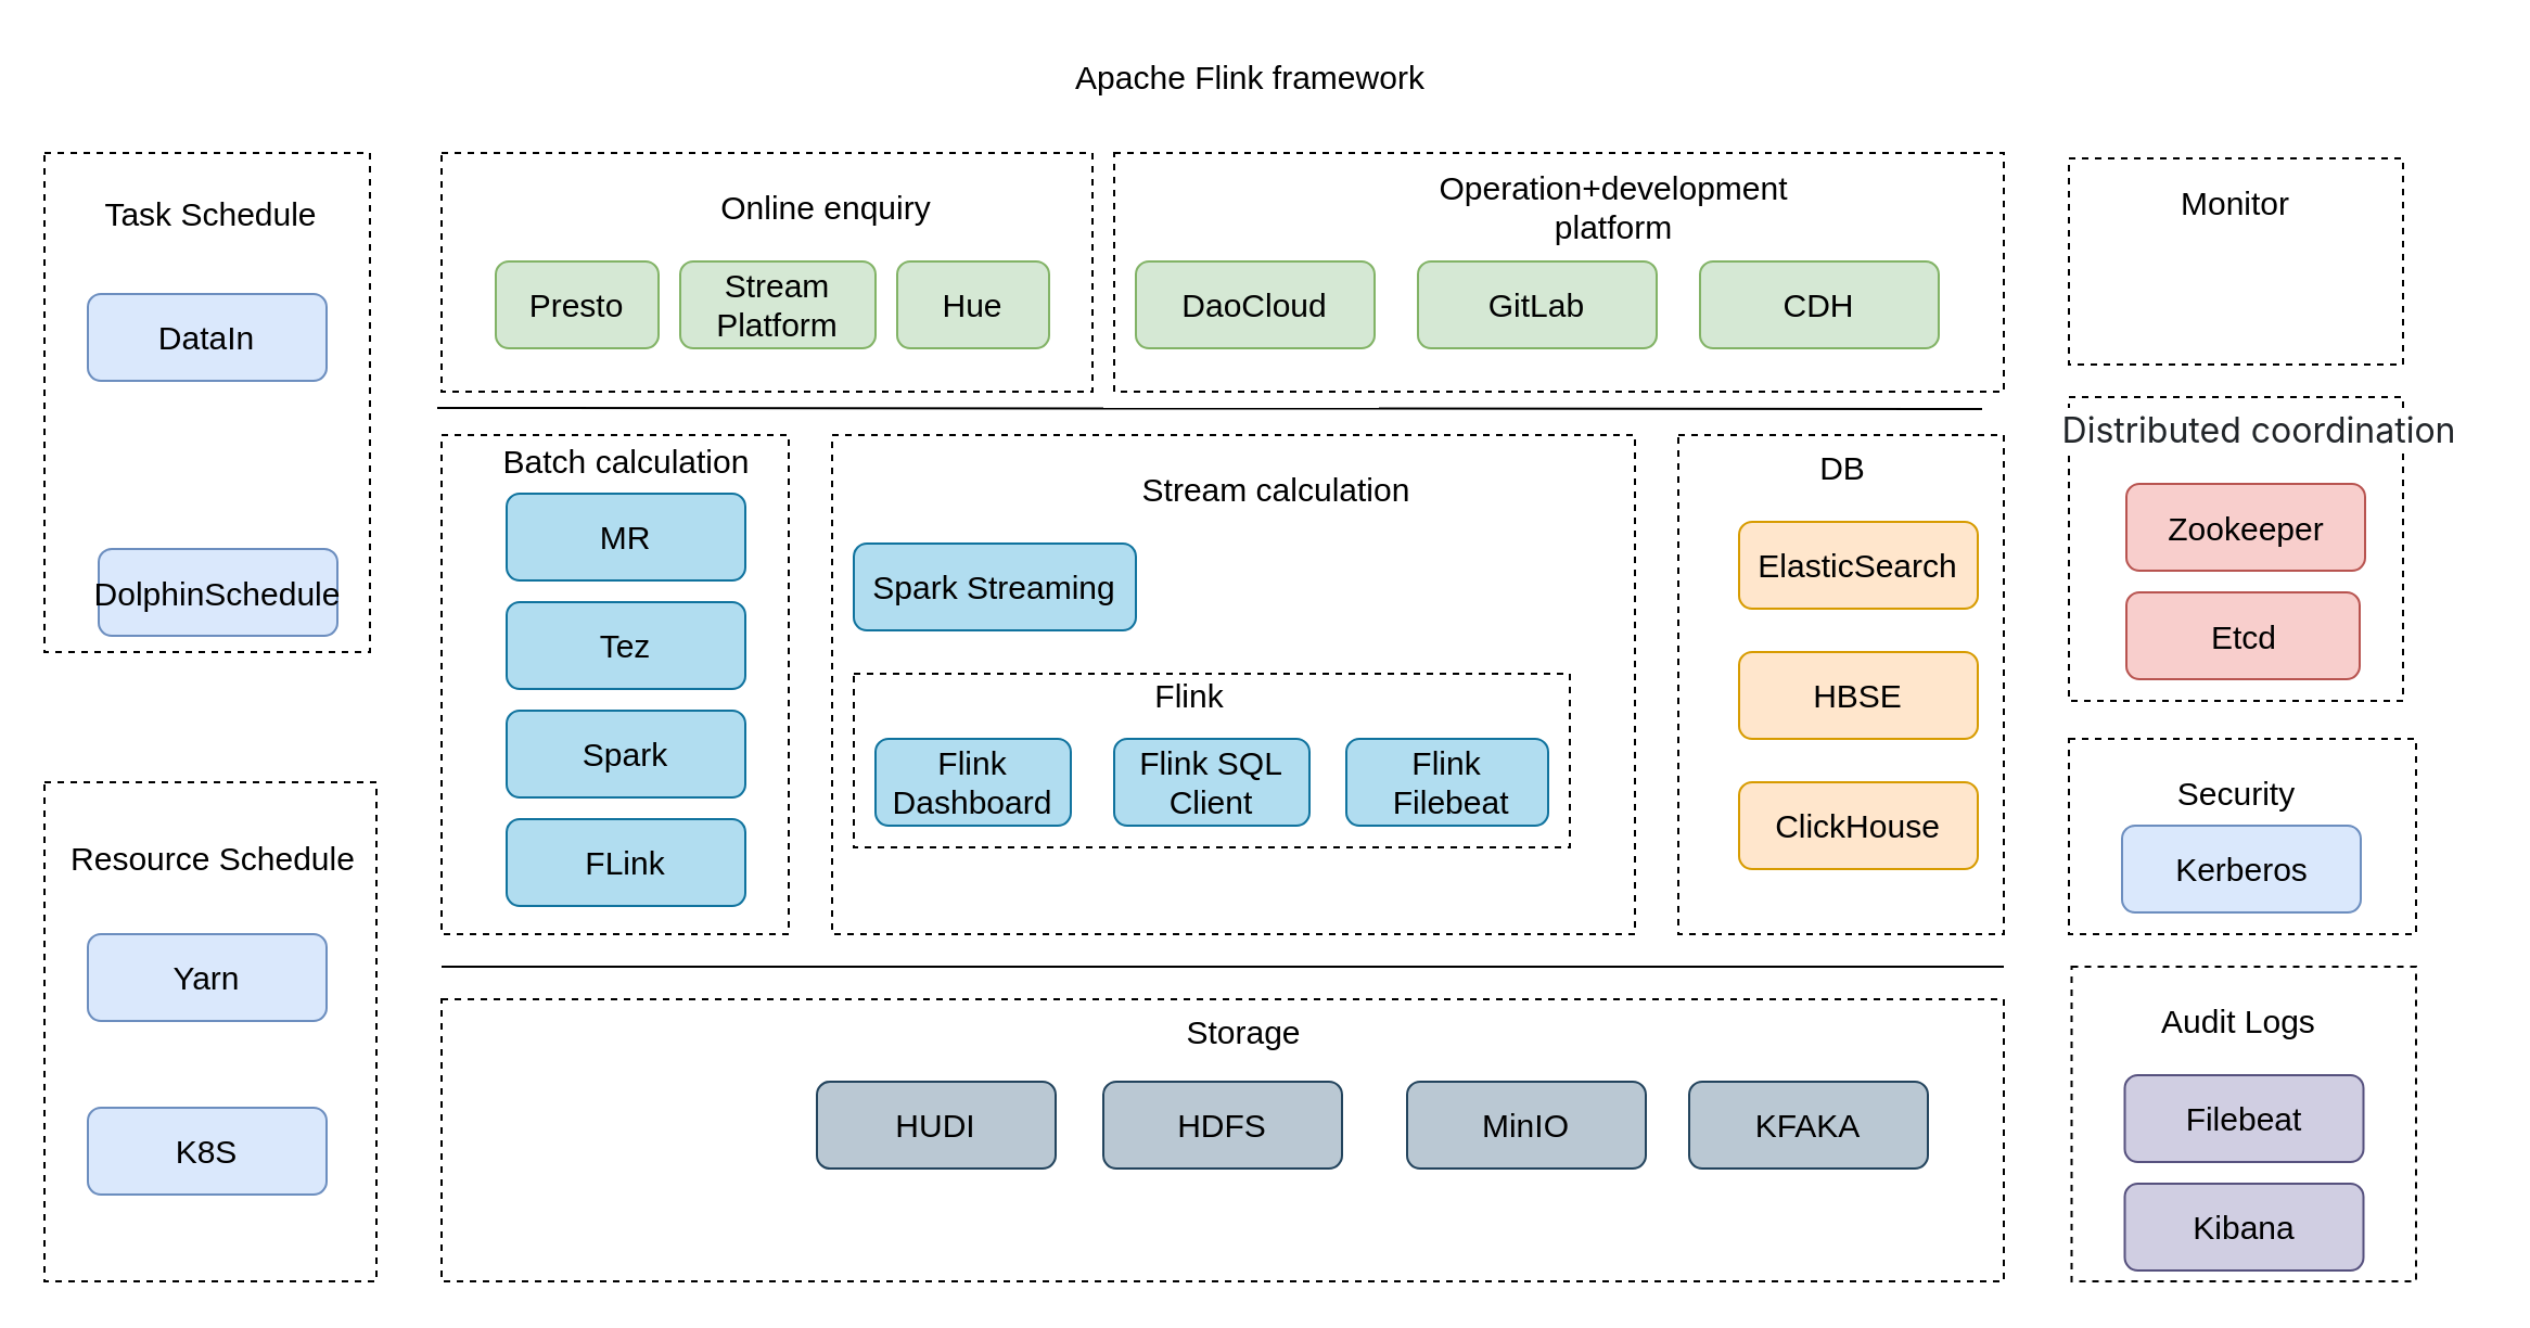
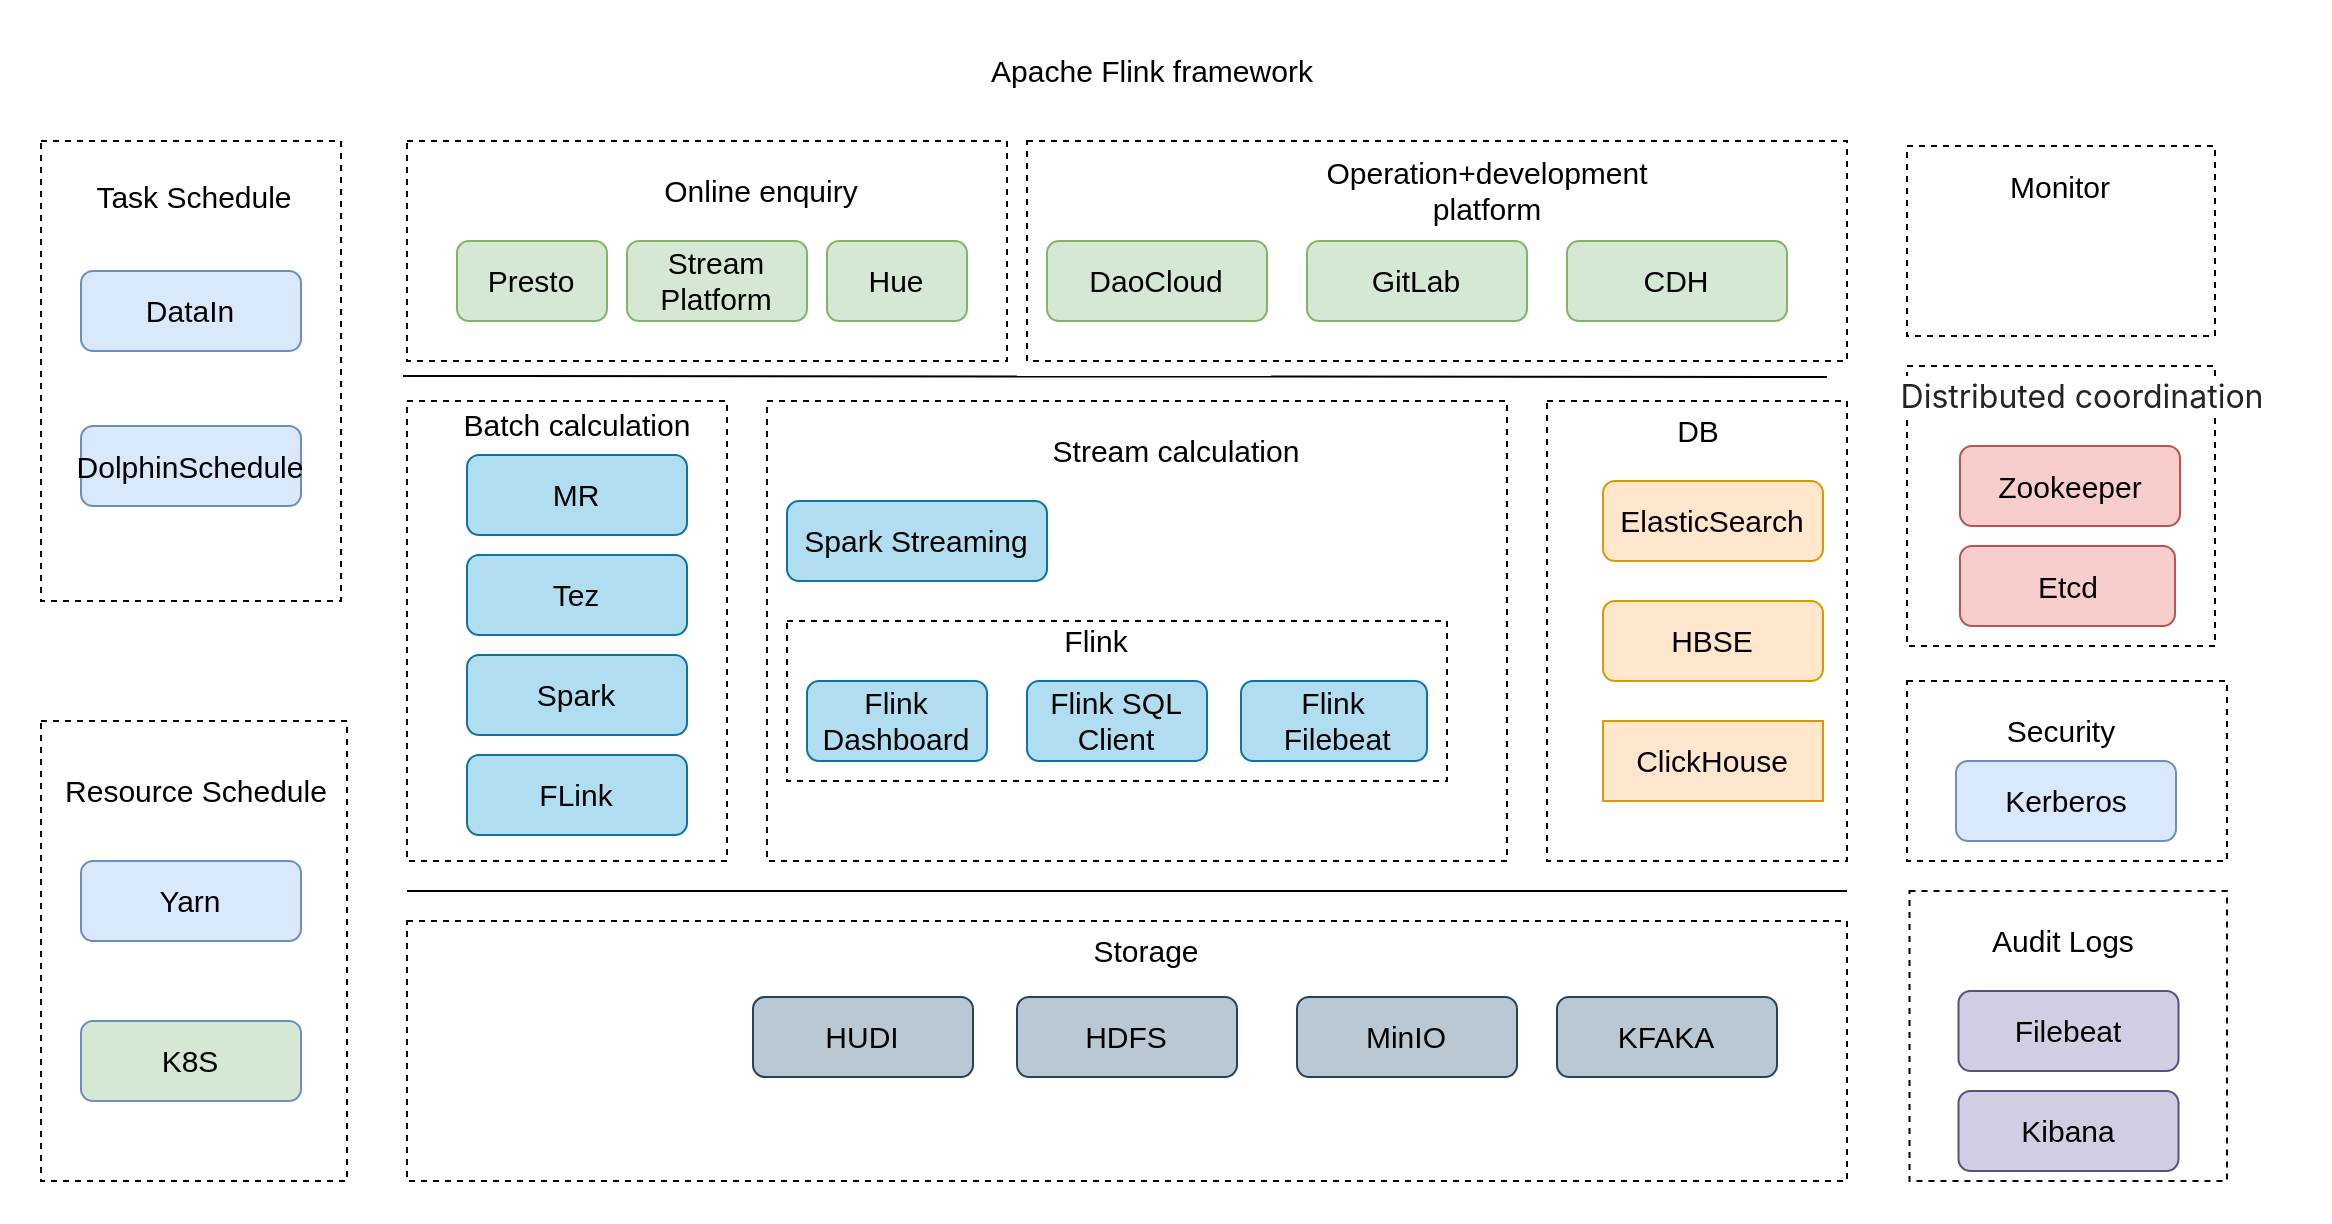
- <mxCell id="33" value="DolphinSchedule" style="rounded=1;whiteSpace=wrap;html=1;fontSize=15;fillColor=#dae8fc;strokeColor=#6c8ebf;" vertex="1" parent="1"><mxGeometry x="45" y="252.5" width="110" height="40" as="geometry" /></mxCell>
+ <mxCell id="33" value="DolphinSchedule" style="rounded=1;whiteSpace=wrap;html=1;fontSize=15;fillColor=#dae8fc;strokeColor=#6c8ebf;" vertex="1" parent="1"><mxGeometry x="40" y="212.5" width="110" height="40" as="geometry" /></mxCell>
- <mxCell id="41" value="ClickHouse" style="rounded=1;whiteSpace=wrap;html=1;fontSize=15;fillColor=#ffe6cc;strokeColor=#d79b00;" vertex="1" parent="1"><mxGeometry x="801" y="360" width="110" height="40" as="geometry" /></mxCell>
+ <mxCell id="41" value="ClickHouse" style="whiteSpace=wrap;html=1;fontSize=15;fillColor=#ffe6cc;strokeColor=#d79b00;rounded=0;" vertex="1" parent="1"><mxGeometry x="801" y="360" width="110" height="40" as="geometry" /></mxCell>
- <mxCell id="28" value="K8S" style="rounded=1;whiteSpace=wrap;html=1;fontSize=15;fillColor=#dae8fc;strokeColor=#6c8ebf;" vertex="1" parent="1"><mxGeometry x="40" y="510" width="110" height="40" as="geometry" /></mxCell>
+ <mxCell id="28" value="K8S" style="rounded=1;whiteSpace=wrap;html=1;fontSize=15;fillColor=#d5e8d4;strokeColor=#6c8ebf;" vertex="1" parent="1"><mxGeometry x="40" y="510" width="110" height="40" as="geometry" /></mxCell>
